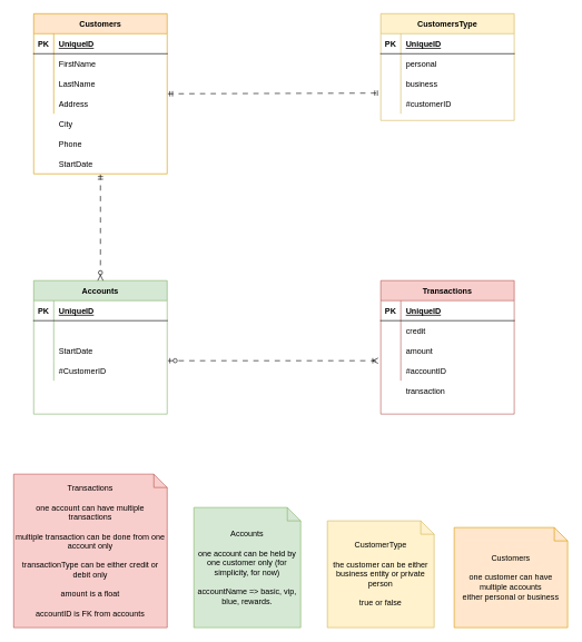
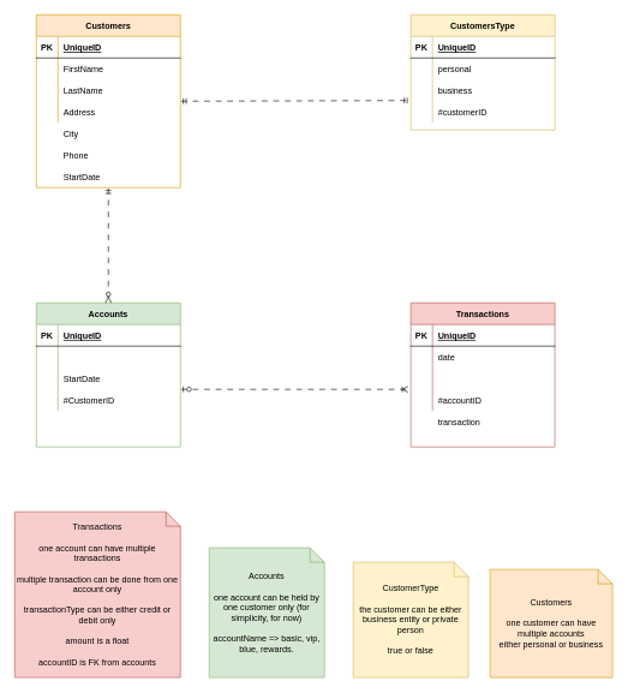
- <mxCell id="46" value="credit" style="shape=partialRectangle;connectable=0;fillColor=none;top=0;left=0;bottom=0;right=0;align=left;spacingLeft=6;overflow=hidden;" vertex="1" parent="44"><mxGeometry x="30" width="170" height="30" as="geometry"><mxRectangle width="170" height="30" as="alternateBounds" /></mxGeometry></mxCell>
+ <mxCell id="46" value="date" style="shape=partialRectangle;connectable=0;fillColor=none;top=0;left=0;bottom=0;right=0;align=left;spacingLeft=6;overflow=hidden;" vertex="1" parent="44"><mxGeometry x="30" width="170" height="30" as="geometry"><mxRectangle width="170" height="30" as="alternateBounds" /></mxGeometry></mxCell>
- <mxCell id="49" value="amount" style="shape=partialRectangle;connectable=0;fillColor=none;top=0;left=0;bottom=0;right=0;align=left;spacingLeft=6;overflow=hidden;" vertex="1" parent="47"><mxGeometry x="30" width="170" height="30" as="geometry"><mxRectangle width="170" height="30" as="alternateBounds" /></mxGeometry></mxCell>
